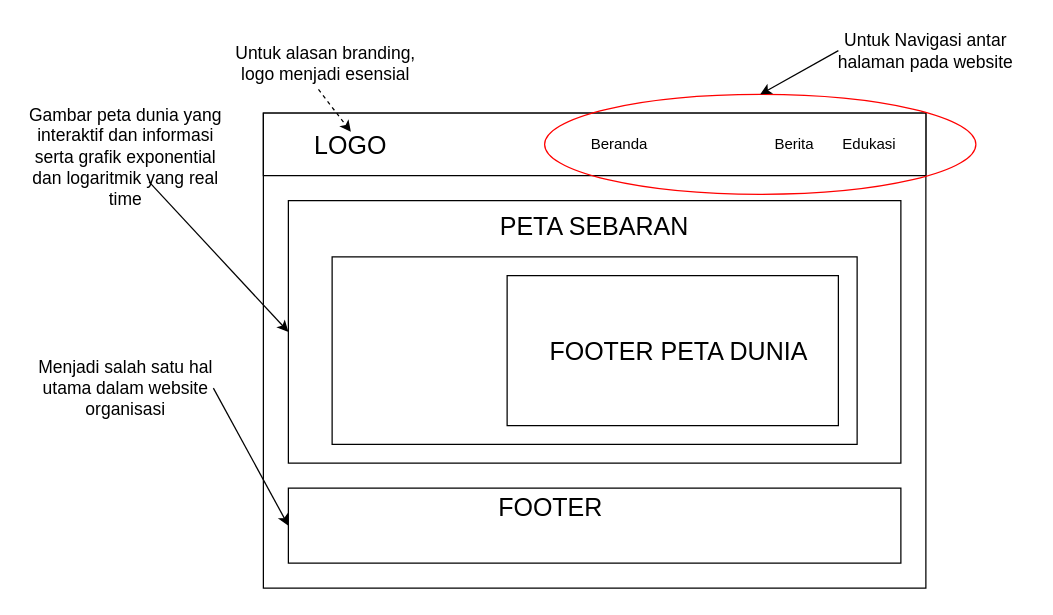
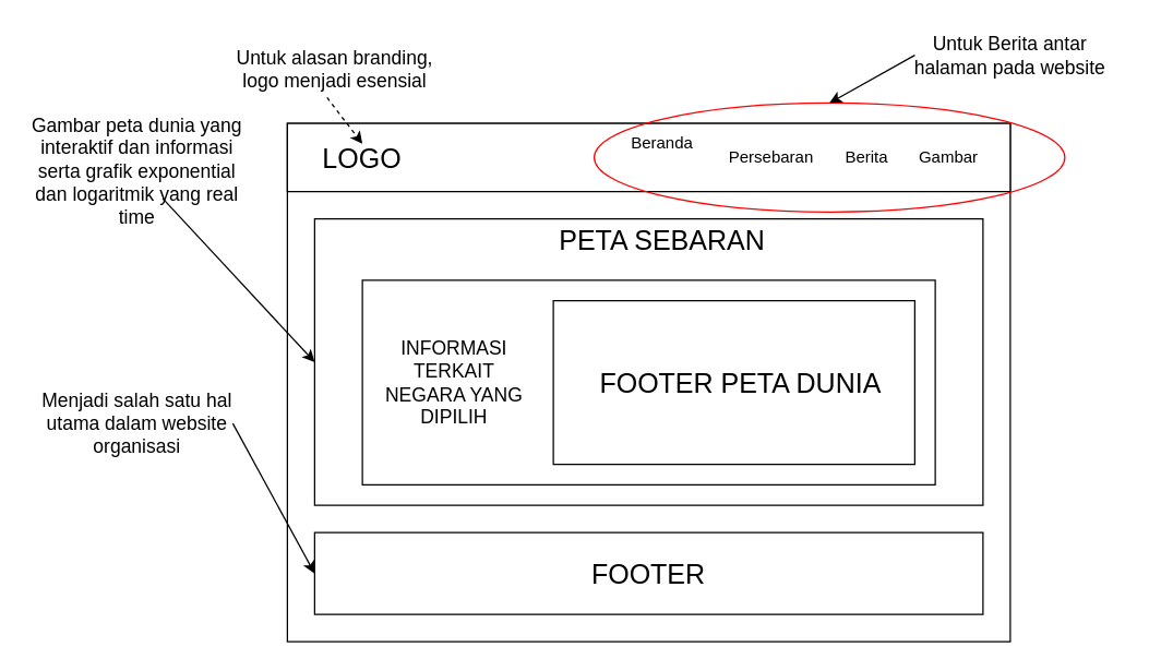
- <mxCell id="12" value="&lt;font style=&quot;font-size: 14px&quot;&gt;Untuk Navigasi antar halaman pada website&lt;/font&gt;" style="text;html=1;strokeColor=none;fillColor=none;align=center;verticalAlign=middle;whiteSpace=wrap;rounded=0;" vertex="1" parent="1"><mxGeometry x="660" y="20" width="160" height="40" as="geometry" /></mxCell>
+ <mxCell id="12" value="&lt;font style=&quot;font-size: 14px&quot;&gt;Untuk Berita antar halaman pada website&lt;/font&gt;" style="text;html=1;strokeColor=none;fillColor=none;align=center;verticalAlign=middle;whiteSpace=wrap;rounded=0;" vertex="1" parent="1"><mxGeometry x="660" y="20" width="160" height="40" as="geometry" /></mxCell>
- <mxCell id="13" value="&lt;font style=&quot;font-size: 14px&quot;&gt;Untuk alasan branding, logo menjadi esensial&lt;/font&gt;" style="text;html=1;strokeColor=none;fillColor=none;align=center;verticalAlign=middle;whiteSpace=wrap;rounded=0;" vertex="1" parent="1"><mxGeometry x="180" y="30" width="160" height="40" as="geometry" /></mxCell>
+ <mxCell id="13" value="&lt;font style=&quot;font-size: 14px&quot;&gt;Untuk alasan branding, logo menjadi esensial&lt;/font&gt;" style="text;html=1;strokeColor=none;fillColor=none;align=center;verticalAlign=middle;whiteSpace=wrap;rounded=0;" vertex="1" parent="1"><mxGeometry x="165" y="30" width="160" height="40" as="geometry" /></mxCell>
- <mxCell id="4" value="&lt;font style=&quot;font-size: 20px&quot;&gt;LOGO&lt;/font&gt;" style="text;html=1;strokeColor=none;fillColor=none;align=center;verticalAlign=middle;whiteSpace=wrap;rounded=0;" vertex="1" parent="1"><mxGeometry x="245" y="105" width="70" height="20" as="geometry" /></mxCell>
+ <mxCell id="4" value="&lt;font style=&quot;font-size: 20px&quot;&gt;LOGO&lt;/font&gt;" style="text;html=1;strokeColor=none;fillColor=none;align=center;verticalAlign=middle;whiteSpace=wrap;rounded=0;" vertex="1" parent="1"><mxGeometry x="230" y="105" width="70" height="20" as="geometry" /></mxCell>
- <mxCell id="5" value="&lt;font style=&quot;font-size: 12px&quot;&gt;Beranda&lt;/font&gt;" style="text;html=1;strokeColor=none;fillColor=none;align=center;verticalAlign=middle;whiteSpace=wrap;rounded=0;" vertex="1" parent="1"><mxGeometry x="460" y="105" width="70" height="20" as="geometry" /></mxCell>
+ <mxCell id="5" value="&lt;font style=&quot;font-size: 12px&quot;&gt;Beranda&lt;/font&gt;" style="text;html=1;strokeColor=none;fillColor=none;align=center;verticalAlign=middle;whiteSpace=wrap;rounded=0;" vertex="1" parent="1"><mxGeometry x="450" y="95" width="70" height="20" as="geometry" /></mxCell>
+ <mxCell id="6" value="&lt;font style=&quot;font-size: 12px&quot;&gt;Persebaran&lt;/font&gt;" style="text;html=1;strokeColor=none;fillColor=none;align=center;verticalAlign=middle;whiteSpace=wrap;rounded=0;" vertex="1" parent="1"><mxGeometry x="530" y="105" width="70" height="20" as="geometry" /></mxCell>
- <mxCell id="8" value="&lt;font style=&quot;font-size: 12px&quot;&gt;Edukasi&lt;/font&gt;" style="text;html=1;strokeColor=none;fillColor=none;align=center;verticalAlign=middle;whiteSpace=wrap;rounded=0;" vertex="1" parent="1"><mxGeometry x="660" y="105" width="70" height="20" as="geometry" /></mxCell>
+ <mxCell id="8" value="&lt;font style=&quot;font-size: 12px&quot;&gt;Gambar&lt;/font&gt;" style="text;html=1;strokeColor=none;fillColor=none;align=center;verticalAlign=middle;whiteSpace=wrap;rounded=0;" vertex="1" parent="1"><mxGeometry x="660" y="105" width="70" height="20" as="geometry" /></mxCell>
- <mxCell id="20" value="&lt;font style=&quot;font-size: 20px&quot;&gt;PETA SEBARAN&lt;/font&gt;" style="text;html=1;strokeColor=none;fillColor=none;align=center;verticalAlign=middle;whiteSpace=wrap;rounded=0;" vertex="1" parent="1"><mxGeometry x="385" y="170" width="180" height="20" as="geometry" /></mxCell>
+ <mxCell id="20" value="&lt;font style=&quot;font-size: 20px&quot;&gt;PETA SEBARAN&lt;/font&gt;" style="text;html=1;strokeColor=none;fillColor=none;align=center;verticalAlign=middle;whiteSpace=wrap;rounded=0;" vertex="1" parent="1"><mxGeometry x="395" y="165" width="180" height="20" as="geometry" /></mxCell>
+ <mxCell id="23" value="&lt;font&gt;&lt;font style=&quot;font-size: 14px&quot;&gt;INFORMASI TERKAIT NEGARA YANG DIPILIH&lt;/font&gt;&lt;br&gt;&lt;/font&gt;" style="text;html=1;strokeColor=none;fillColor=none;align=center;verticalAlign=middle;whiteSpace=wrap;rounded=0;" vertex="1" parent="1"><mxGeometry x="280" y="235" width="105" height="90" as="geometry" /></mxCell>
- <mxCell id="21" value="&lt;font style=&quot;font-size: 20px&quot;&gt;FOOTER&lt;/font&gt;" style="text;html=1;strokeColor=none;fillColor=none;align=center;verticalAlign=middle;whiteSpace=wrap;rounded=0;" vertex="1" parent="1"><mxGeometry x="350" y="395" width="180" height="20" as="geometry" /></mxCell>
+ <mxCell id="21" value="&lt;font style=&quot;font-size: 20px&quot;&gt;FOOTER&lt;/font&gt;" style="text;html=1;strokeColor=none;fillColor=none;align=center;verticalAlign=middle;whiteSpace=wrap;rounded=0;" vertex="1" parent="1"><mxGeometry x="385" y="410" width="180" height="20" as="geometry" /></mxCell>
